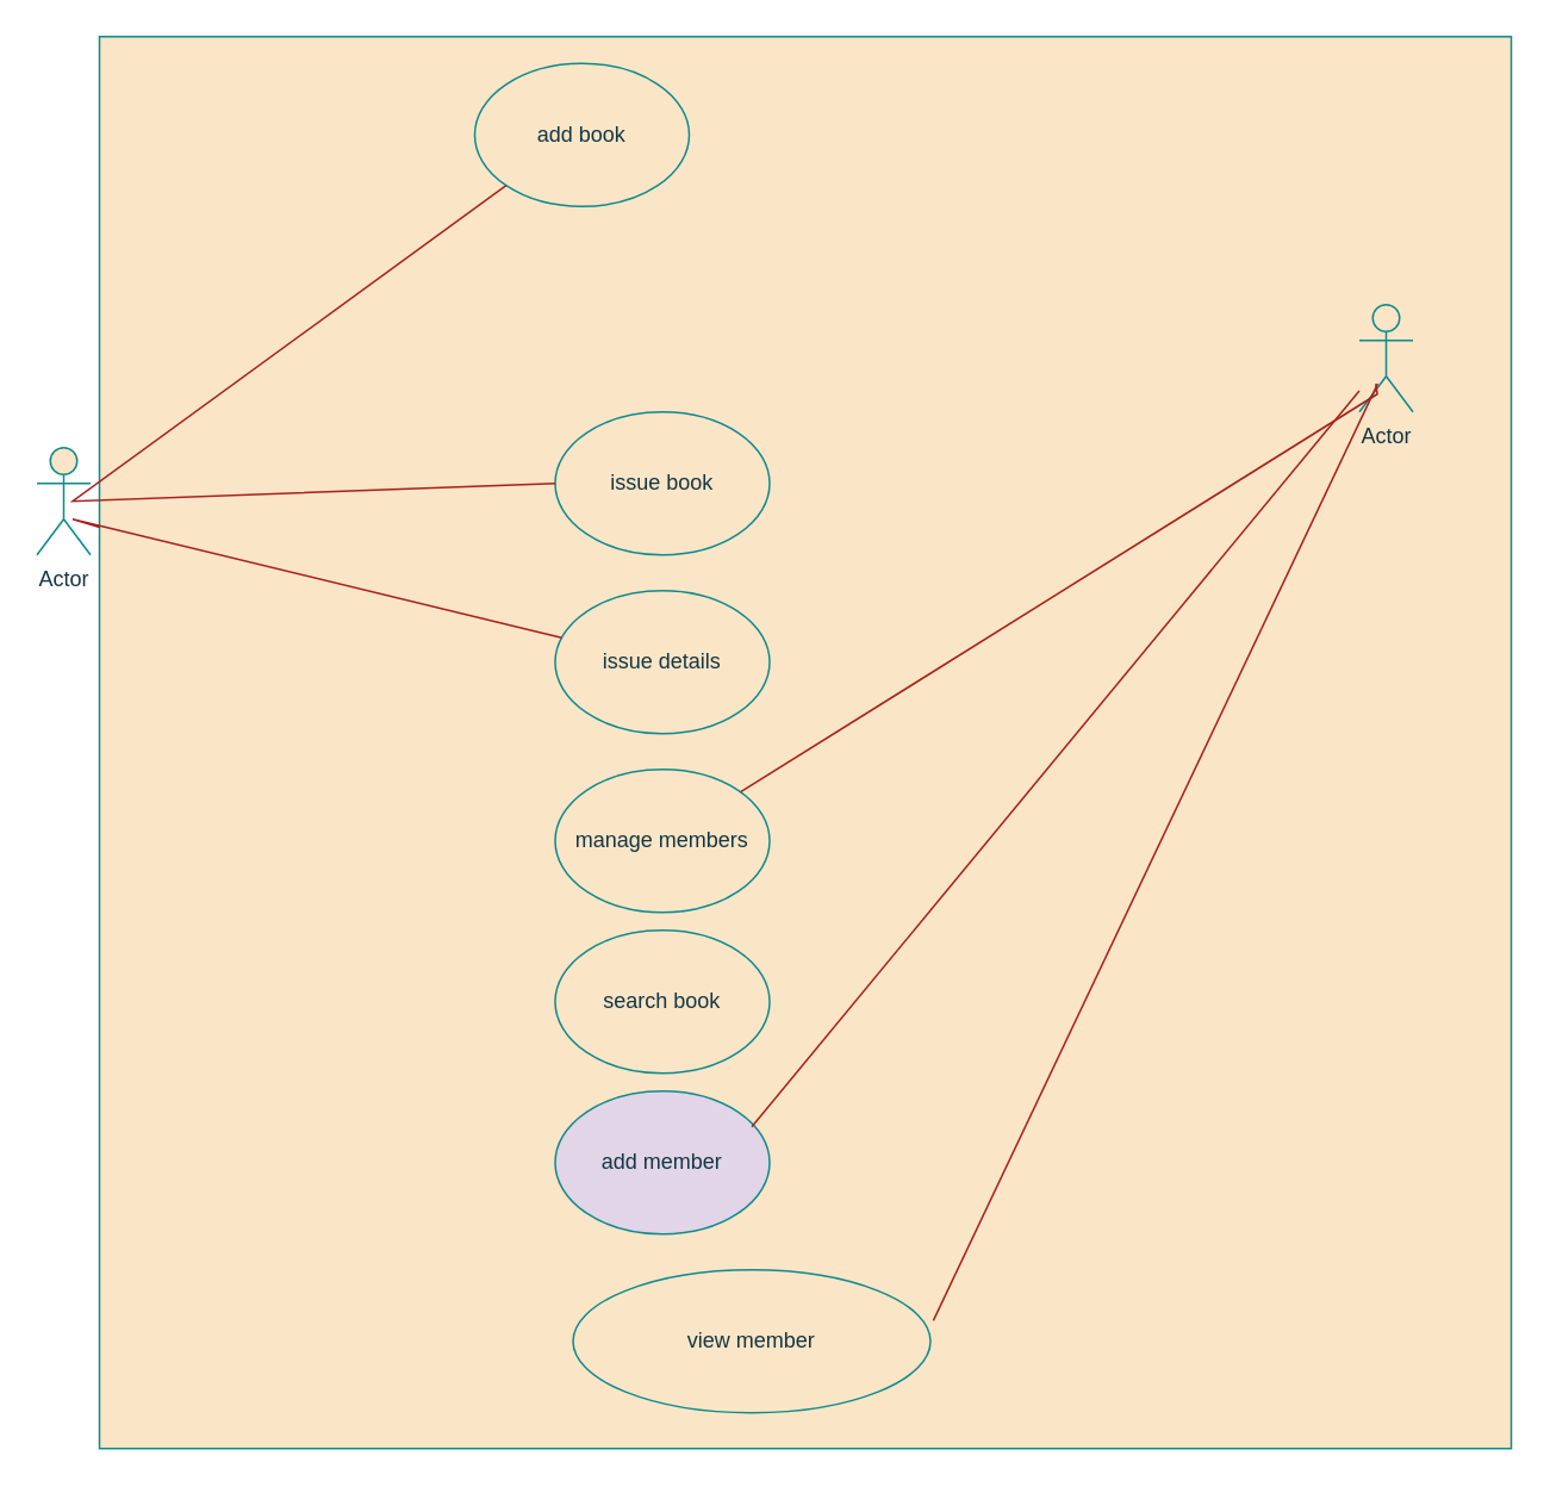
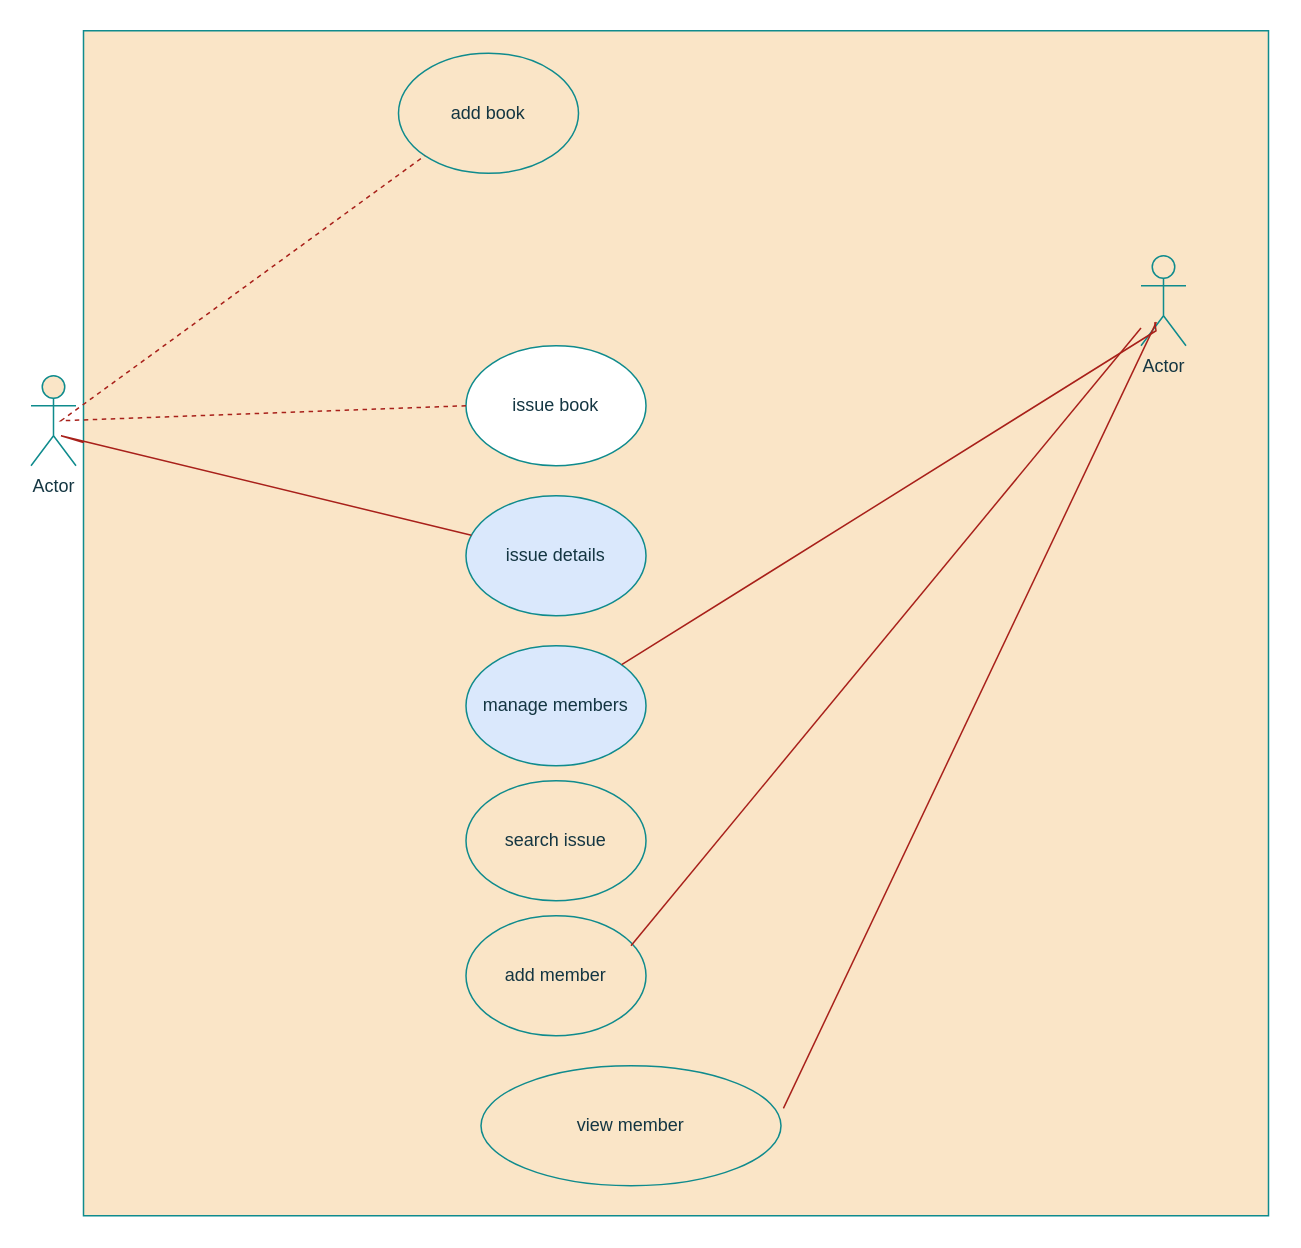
- <mxCell id="10" value="" style="endArrow=none;html=1;rounded=0;entryX=0;entryY=1;entryDx=0;entryDy=0;exitX=0;exitY=0.5;exitDx=0;exitDy=0;labelBackgroundColor=none;strokeColor=#A8201A;fontColor=default;" edge="1" parent="1" source="4" target="3"><mxGeometry width="50" height="50" relative="1" as="geometry"><mxPoint x="390" y="360" as="sourcePoint" /><mxPoint x="440" y="310" as="targetPoint" /><Array as="points"><mxPoint x="40" y="280" /></Array></mxGeometry></mxCell>
+ <mxCell id="10" value="" style="endArrow=none;html=1;rounded=0;entryX=0;entryY=1;entryDx=0;entryDy=0;exitX=0;exitY=0.5;exitDx=0;exitDy=0;labelBackgroundColor=none;strokeColor=#A8201A;fontColor=default;dashed=1;" edge="1" parent="1" source="4" target="3"><mxGeometry width="50" height="50" relative="1" as="geometry"><mxPoint x="390" y="360" as="sourcePoint" /><mxPoint x="440" y="310" as="targetPoint" /><Array as="points"><mxPoint x="40" y="280" /></Array></mxGeometry></mxCell>
- <mxCell id="4" value="issue book" style="ellipse;whiteSpace=wrap;html=1;labelBackgroundColor=none;fillColor=#FAE5C7;strokeColor=#0F8B8D;fontColor=#143642;" vertex="1" parent="1"><mxGeometry x="310" y="230" width="120" height="80" as="geometry" /></mxCell>
+ <mxCell id="4" value="issue book" style="ellipse;whiteSpace=wrap;html=1;labelBackgroundColor=none;fillColor=#ffffff;strokeColor=#0F8B8D;fontColor=#143642;" vertex="1" parent="1"><mxGeometry x="310" y="230" width="120" height="80" as="geometry" /></mxCell>
- <mxCell id="5" value="issue details" style="ellipse;whiteSpace=wrap;html=1;labelBackgroundColor=none;fillColor=#FAE5C7;strokeColor=#0F8B8D;fontColor=#143642;" vertex="1" parent="1"><mxGeometry x="310" y="330" width="120" height="80" as="geometry" /></mxCell>
+ <mxCell id="5" value="issue details" style="ellipse;whiteSpace=wrap;html=1;labelBackgroundColor=none;fillColor=#dae8fc;strokeColor=#0F8B8D;fontColor=#143642;" vertex="1" parent="1"><mxGeometry x="310" y="330" width="120" height="80" as="geometry" /></mxCell>
- <mxCell id="6" value="manage members" style="ellipse;whiteSpace=wrap;html=1;labelBackgroundColor=none;fillColor=#FAE5C7;strokeColor=#0F8B8D;fontColor=#143642;" vertex="1" parent="1"><mxGeometry x="310" y="430" width="120" height="80" as="geometry" /></mxCell>
+ <mxCell id="6" value="manage members" style="ellipse;whiteSpace=wrap;html=1;labelBackgroundColor=none;fillColor=#dae8fc;strokeColor=#0F8B8D;fontColor=#143642;" vertex="1" parent="1"><mxGeometry x="310" y="430" width="120" height="80" as="geometry" /></mxCell>
- <mxCell id="7" value="search book" style="ellipse;whiteSpace=wrap;html=1;labelBackgroundColor=none;fillColor=#FAE5C7;strokeColor=#0F8B8D;fontColor=#143642;" vertex="1" parent="1"><mxGeometry x="310" y="520" width="120" height="80" as="geometry" /></mxCell>
+ <mxCell id="7" value="search issue" style="ellipse;whiteSpace=wrap;html=1;labelBackgroundColor=none;fillColor=#FAE5C7;strokeColor=#0F8B8D;fontColor=#143642;" vertex="1" parent="1"><mxGeometry x="310" y="520" width="120" height="80" as="geometry" /></mxCell>
- <mxCell id="13" value="add member" style="ellipse;whiteSpace=wrap;html=1;labelBackgroundColor=none;fillColor=#e1d5e7;strokeColor=#0F8B8D;fontColor=#143642;" vertex="1" parent="1"><mxGeometry x="310" y="610" width="120" height="80" as="geometry" /></mxCell>
+ <mxCell id="13" value="add member" style="ellipse;whiteSpace=wrap;html=1;labelBackgroundColor=none;fillColor=#FAE5C7;strokeColor=#0F8B8D;fontColor=#143642;" vertex="1" parent="1"><mxGeometry x="310" y="610" width="120" height="80" as="geometry" /></mxCell>
